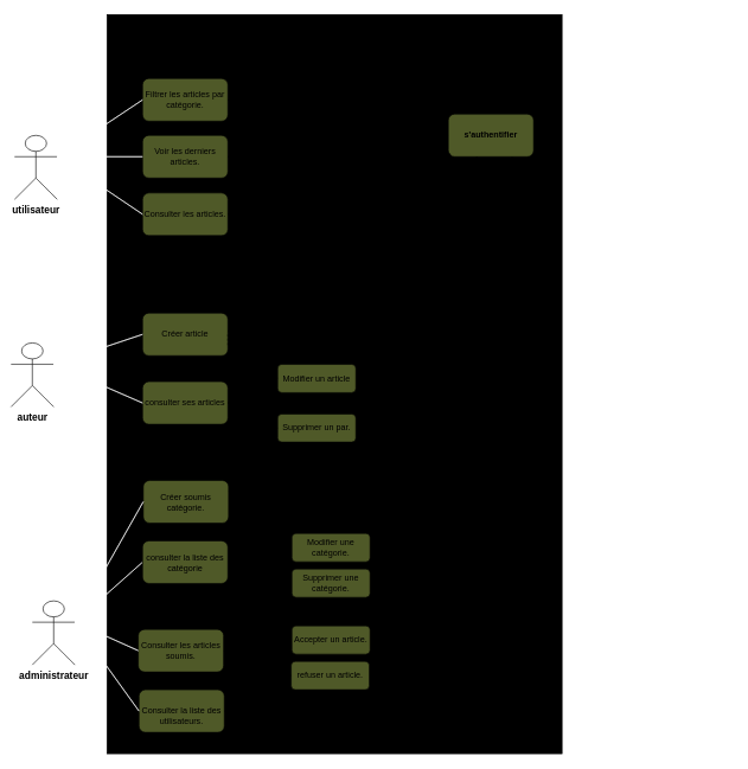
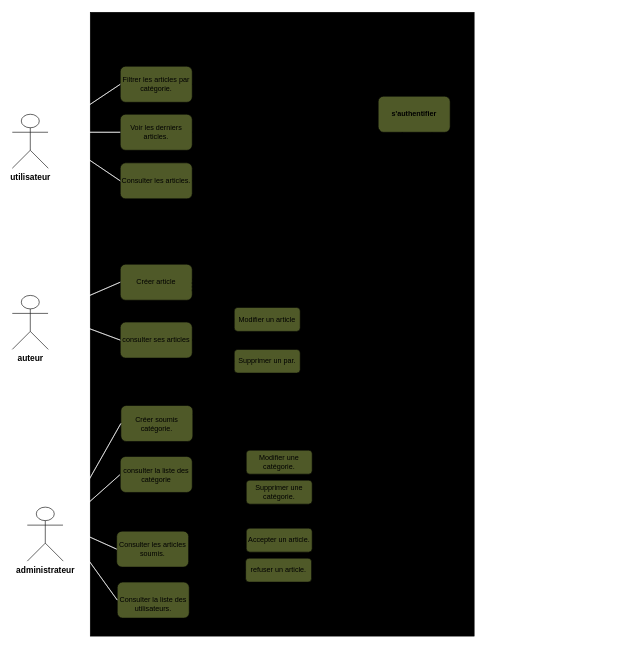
- <mxCell id="5" value="&lt;div style=&quot;text-align: start;&quot;&gt;&lt;span style=&quot;box-sizing: border-box; border: 0px solid; --tw-border-spacing-x: 0; --tw-border-spacing-y: 0; --tw-translate-x: 0; --tw-translate-y: 0; --tw-rotate: 0; --tw-skew-x: 0; --tw-skew-y: 0; --tw-scale-x: 1; --tw-scale-y: 1; --tw-pan-x: ; --tw-pan-y: ; --tw-pinch-zoom: ; --tw-scroll-snap-strictness: proximity; --tw-gradient-from-position: ; --tw-gradient-via-position: ; --tw-gradient-to-position: ; --tw-ordinal: ; --tw-slashed-zero: ; --tw-numeric-figure: ; --tw-numeric-spacing: ; --tw-numeric-fraction: ; --tw-ring-inset: ; --tw-ring-offset-width: 0px; --tw-ring-offset-color: #fff; --tw-ring-color: rgba(59,130,246,.5); --tw-ring-offset-shadow: 0 0 #0000; --tw-ring-shadow: 0 0 #0000; --tw-shadow: 0 0 #0000; --tw-shadow-colored: 0 0 #0000; --tw-blur: ; --tw-brightness: ; --tw-contrast: ; --tw-grayscale: ; --tw-hue-rotate: ; --tw-invert: ; --tw-saturate: ; --tw-sepia: ; --tw-drop-shadow: ; --tw-backdrop-blur: ; --tw-backdrop-brightness: ; --tw-backdrop-contrast: ; --tw-backdrop-grayscale: ; --tw-backdrop-hue-rotate: ; --tw-backdrop-invert: ; --tw-backdrop-opacity: ; --tw-backdrop-saturate: ; --tw-backdrop-sepia: ; --tw-contain-size: ; --tw-contain-layout: ; --tw-contain-paint: ; --tw-contain-style: ; font-weight: bolder; color: rgb(0, 0, 0); font-family: &amp;quot;Nunito Sans&amp;quot;, sans-serif; font-size: 14px; background-color: rgb(255, 255, 255);&quot;&gt;auteur&lt;/span&gt;&lt;br&gt;&lt;/div&gt;" style="shape=umlActor;verticalLabelPosition=bottom;verticalAlign=top;html=1;outlineConnect=0;" parent="1" vertex="1"><mxGeometry x="15" y="482" width="60" height="90" as="geometry" /></mxCell>
+ <mxCell id="5" value="&lt;div style=&quot;text-align: start;&quot;&gt;&lt;span style=&quot;box-sizing: border-box; border: 0px solid; --tw-border-spacing-x: 0; --tw-border-spacing-y: 0; --tw-translate-x: 0; --tw-translate-y: 0; --tw-rotate: 0; --tw-skew-x: 0; --tw-skew-y: 0; --tw-scale-x: 1; --tw-scale-y: 1; --tw-pan-x: ; --tw-pan-y: ; --tw-pinch-zoom: ; --tw-scroll-snap-strictness: proximity; --tw-gradient-from-position: ; --tw-gradient-via-position: ; --tw-gradient-to-position: ; --tw-ordinal: ; --tw-slashed-zero: ; --tw-numeric-figure: ; --tw-numeric-spacing: ; --tw-numeric-fraction: ; --tw-ring-inset: ; --tw-ring-offset-width: 0px; --tw-ring-offset-color: #fff; --tw-ring-color: rgba(59,130,246,.5); --tw-ring-offset-shadow: 0 0 #0000; --tw-ring-shadow: 0 0 #0000; --tw-shadow: 0 0 #0000; --tw-shadow-colored: 0 0 #0000; --tw-blur: ; --tw-brightness: ; --tw-contrast: ; --tw-grayscale: ; --tw-hue-rotate: ; --tw-invert: ; --tw-saturate: ; --tw-sepia: ; --tw-drop-shadow: ; --tw-backdrop-blur: ; --tw-backdrop-brightness: ; --tw-backdrop-contrast: ; --tw-backdrop-grayscale: ; --tw-backdrop-hue-rotate: ; --tw-backdrop-invert: ; --tw-backdrop-opacity: ; --tw-backdrop-saturate: ; --tw-backdrop-sepia: ; --tw-contain-size: ; --tw-contain-layout: ; --tw-contain-paint: ; --tw-contain-style: ; font-weight: bolder; color: rgb(0, 0, 0); font-family: &amp;quot;Nunito Sans&amp;quot;, sans-serif; font-size: 14px; background-color: rgb(255, 255, 255);&quot;&gt;auteur&lt;/span&gt;&lt;br&gt;&lt;/div&gt;" style="shape=umlActor;verticalLabelPosition=bottom;verticalAlign=top;html=1;outlineConnect=0;" parent="1" vertex="1"><mxGeometry x="20" y="492" width="60" height="90" as="geometry" /></mxCell>
